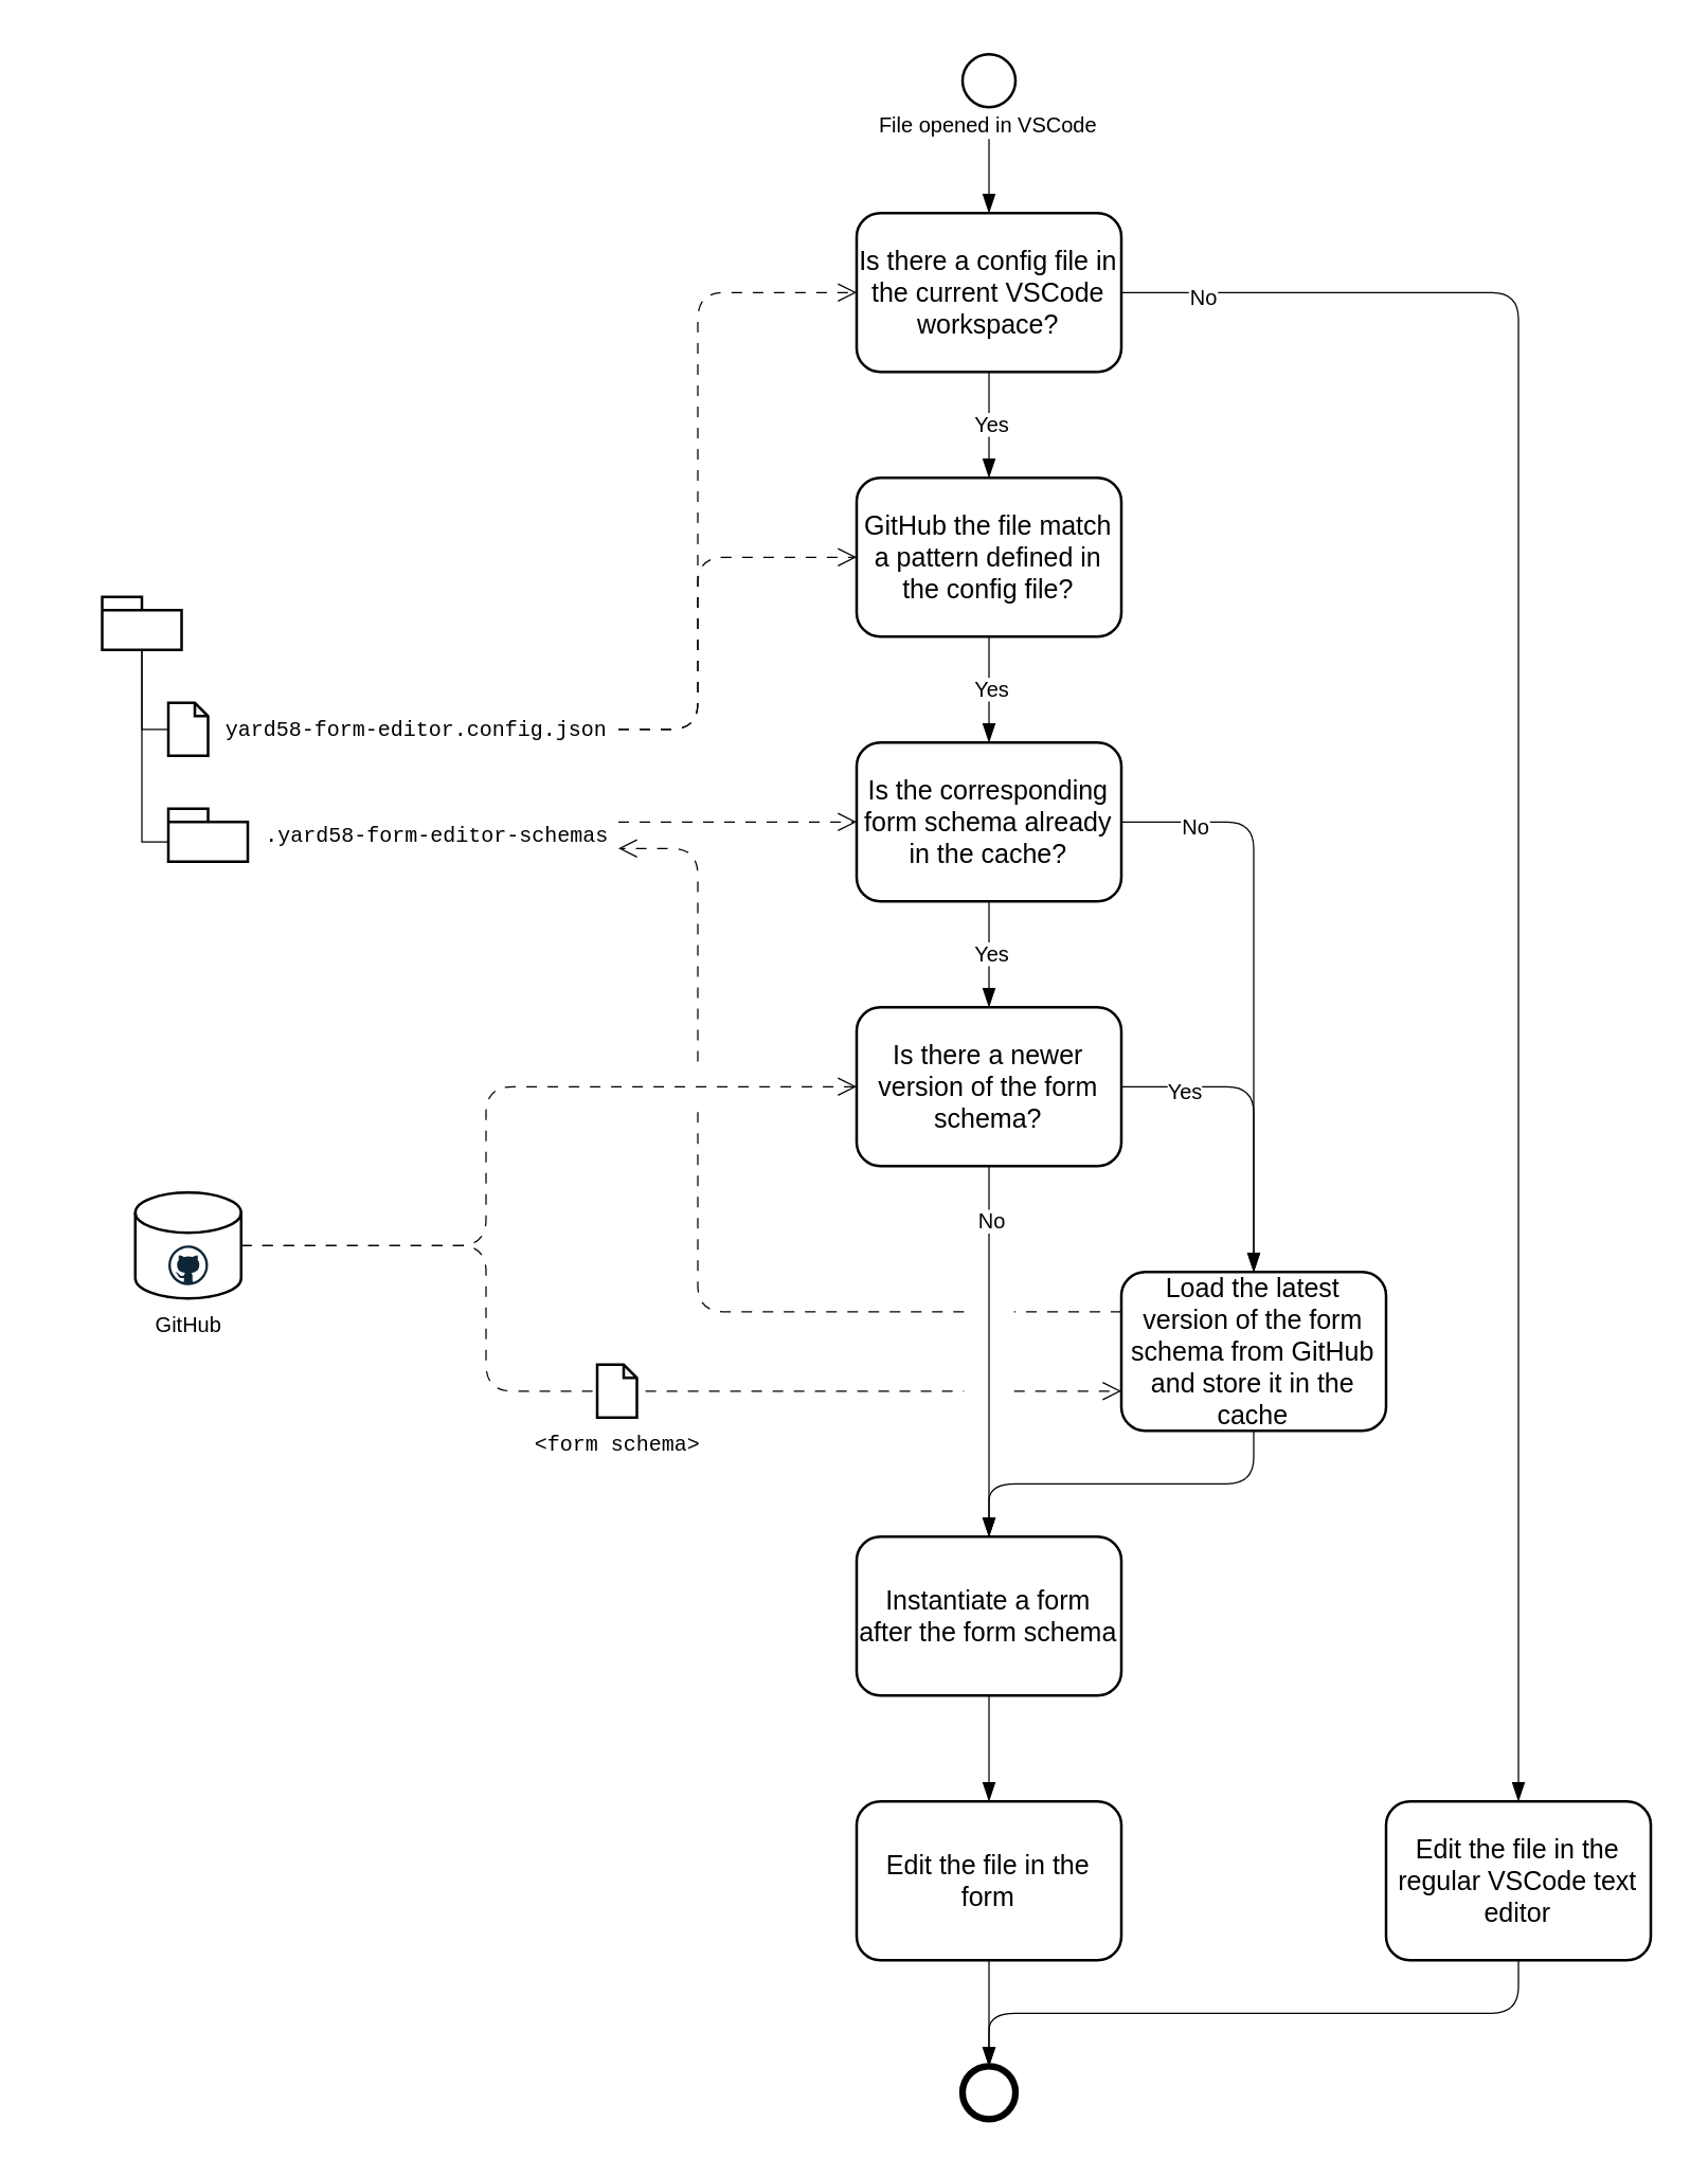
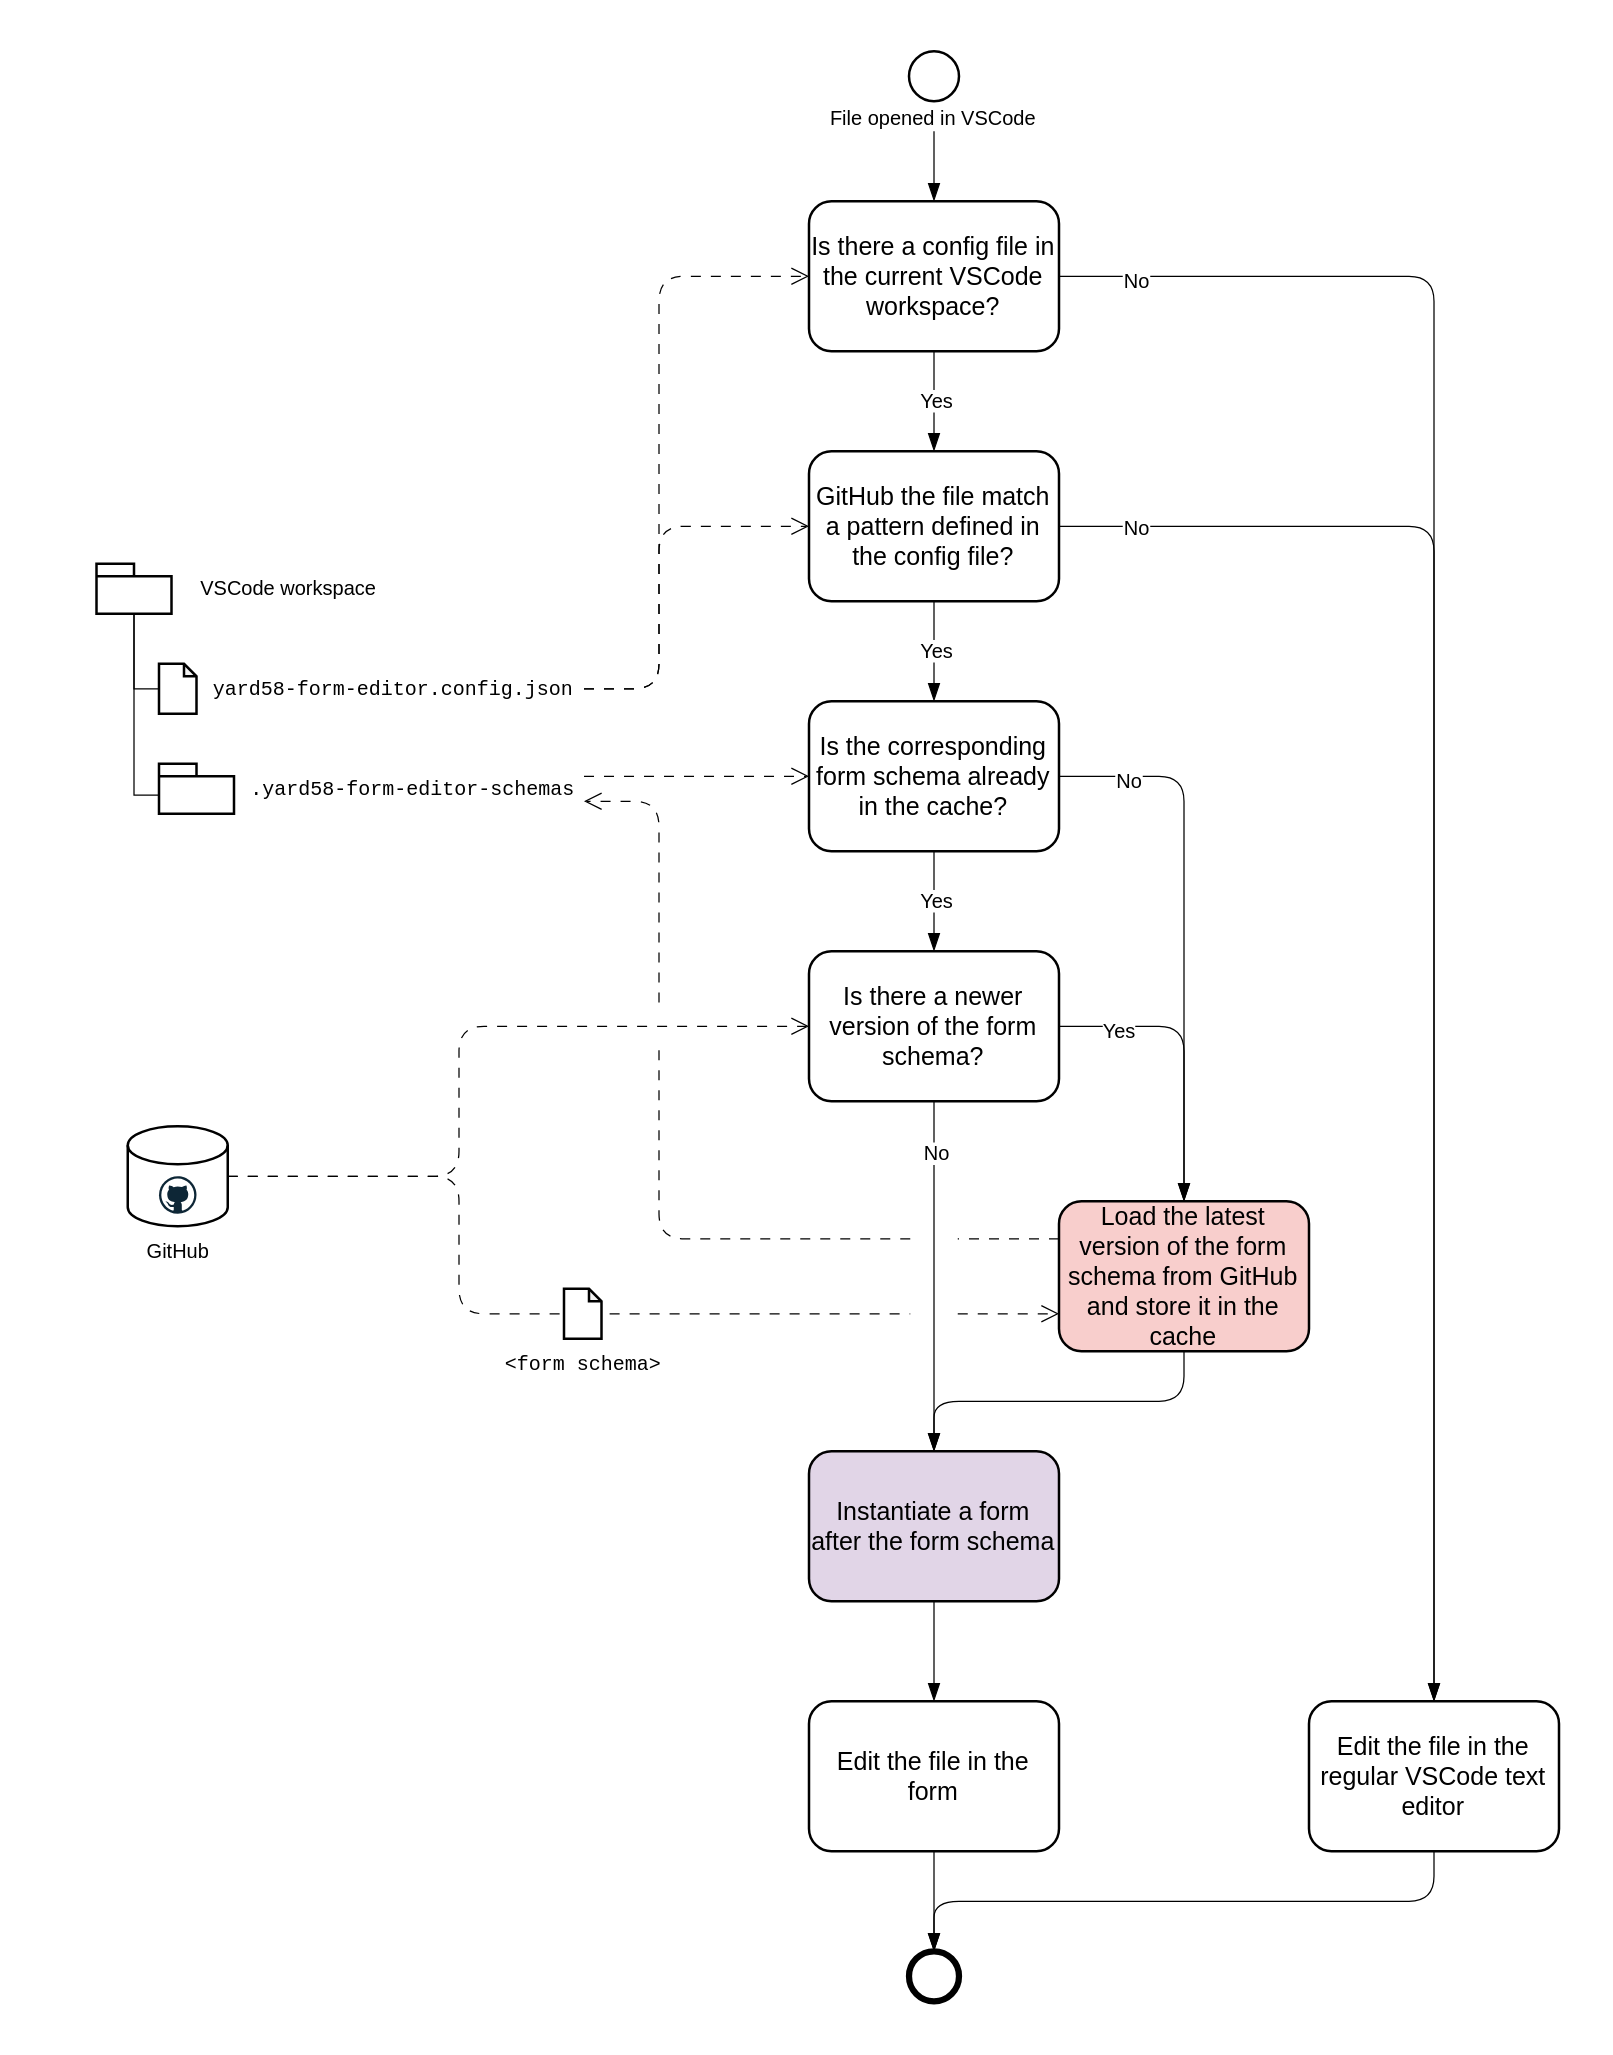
+ <mxCell id="12" value="" style="endArrow=blockThin;html=1;exitX=1;exitY=0.5;exitDx=0;exitDy=0;entryX=0.5;entryY=0;entryDx=0;entryDy=0;endFill=1;strokeWidth=0.5;edgeStyle=orthogonalEdgeStyle;" edge="1" parent="1" source="2" target="11"><mxGeometry width="50" height="50" relative="1" as="geometry"><mxPoint x="383" y="162" as="sourcePoint" /><mxPoint x="383" y="190" as="targetPoint" /></mxGeometry></mxCell>
+ <mxCell id="13" value="&lt;font style=&quot;font-size: 8px;&quot;&gt;No&lt;/font&gt;" style="edgeLabel;html=1;align=center;verticalAlign=middle;resizable=0;points=[];" vertex="1" connectable="0" parent="12"><mxGeometry x="-0.902" y="1" relative="1" as="geometry"><mxPoint as="offset" /></mxGeometry></mxCell>
+ <mxCell id="40" value="VSCode workspace" style="rounded=0;html=1;fontSize=8;fontStyle=0;whiteSpace=wrap;strokeColor=none;fillColor=none;align=left;" vertex="1" parent="1"><mxGeometry x="78" y="225" width="100" height="20" as="geometry" /></mxCell>
- <mxCell id="8" value="Load the latest version of the form schema from GitHub and store it in the cache" style="rounded=1;html=1;fontSize=10;fontStyle=0;whiteSpace=wrap;" vertex="1" parent="1"><mxGeometry x="423" y="480" width="100" height="60" as="geometry" /></mxCell>
+ <mxCell id="8" value="Load the latest version of the form schema from GitHub and store it in the cache" style="rounded=1;html=1;fontSize=10;fontStyle=0;whiteSpace=wrap;fillColor=#f8cecc;" vertex="1" parent="1"><mxGeometry x="423" y="480" width="100" height="60" as="geometry" /></mxCell>
- <mxCell id="9" value="Instantiate a form after the form schema" style="rounded=1;html=1;fontSize=10;fontStyle=0;whiteSpace=wrap;" vertex="1" parent="1"><mxGeometry x="323" y="580" width="100" height="60" as="geometry" /></mxCell>
+ <mxCell id="9" value="Instantiate a form after the form schema" style="rounded=1;html=1;fontSize=10;fontStyle=0;whiteSpace=wrap;fillColor=#e1d5e7;" vertex="1" parent="1"><mxGeometry x="323" y="580" width="100" height="60" as="geometry" /></mxCell>
